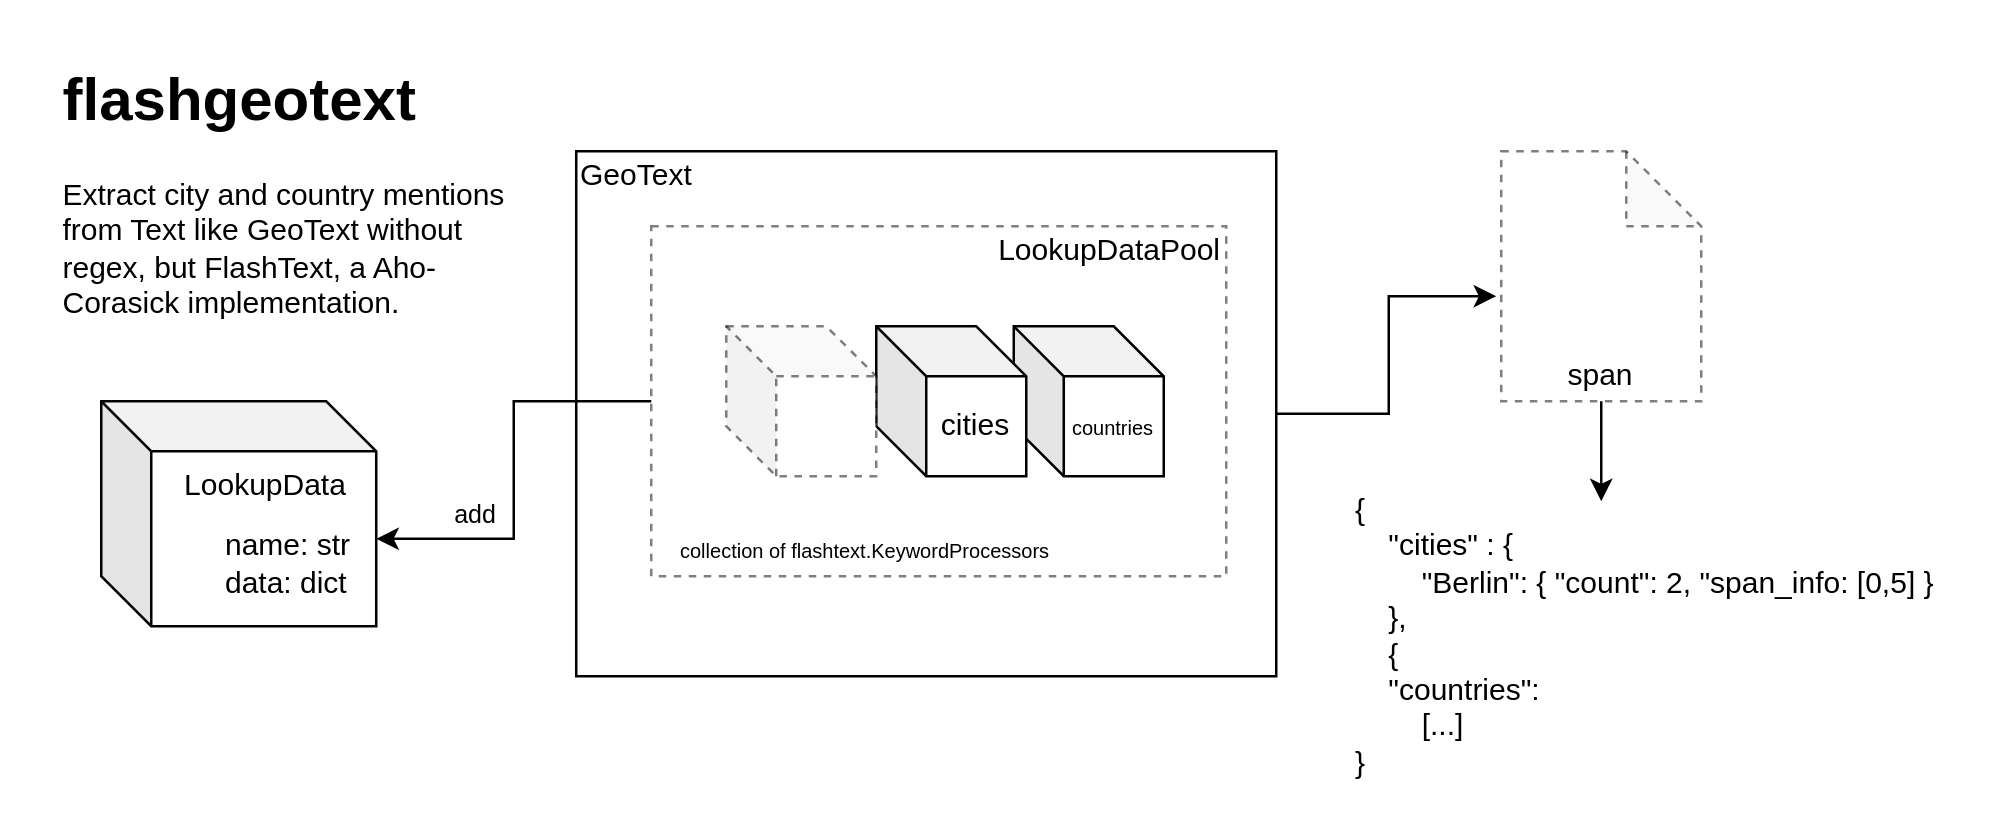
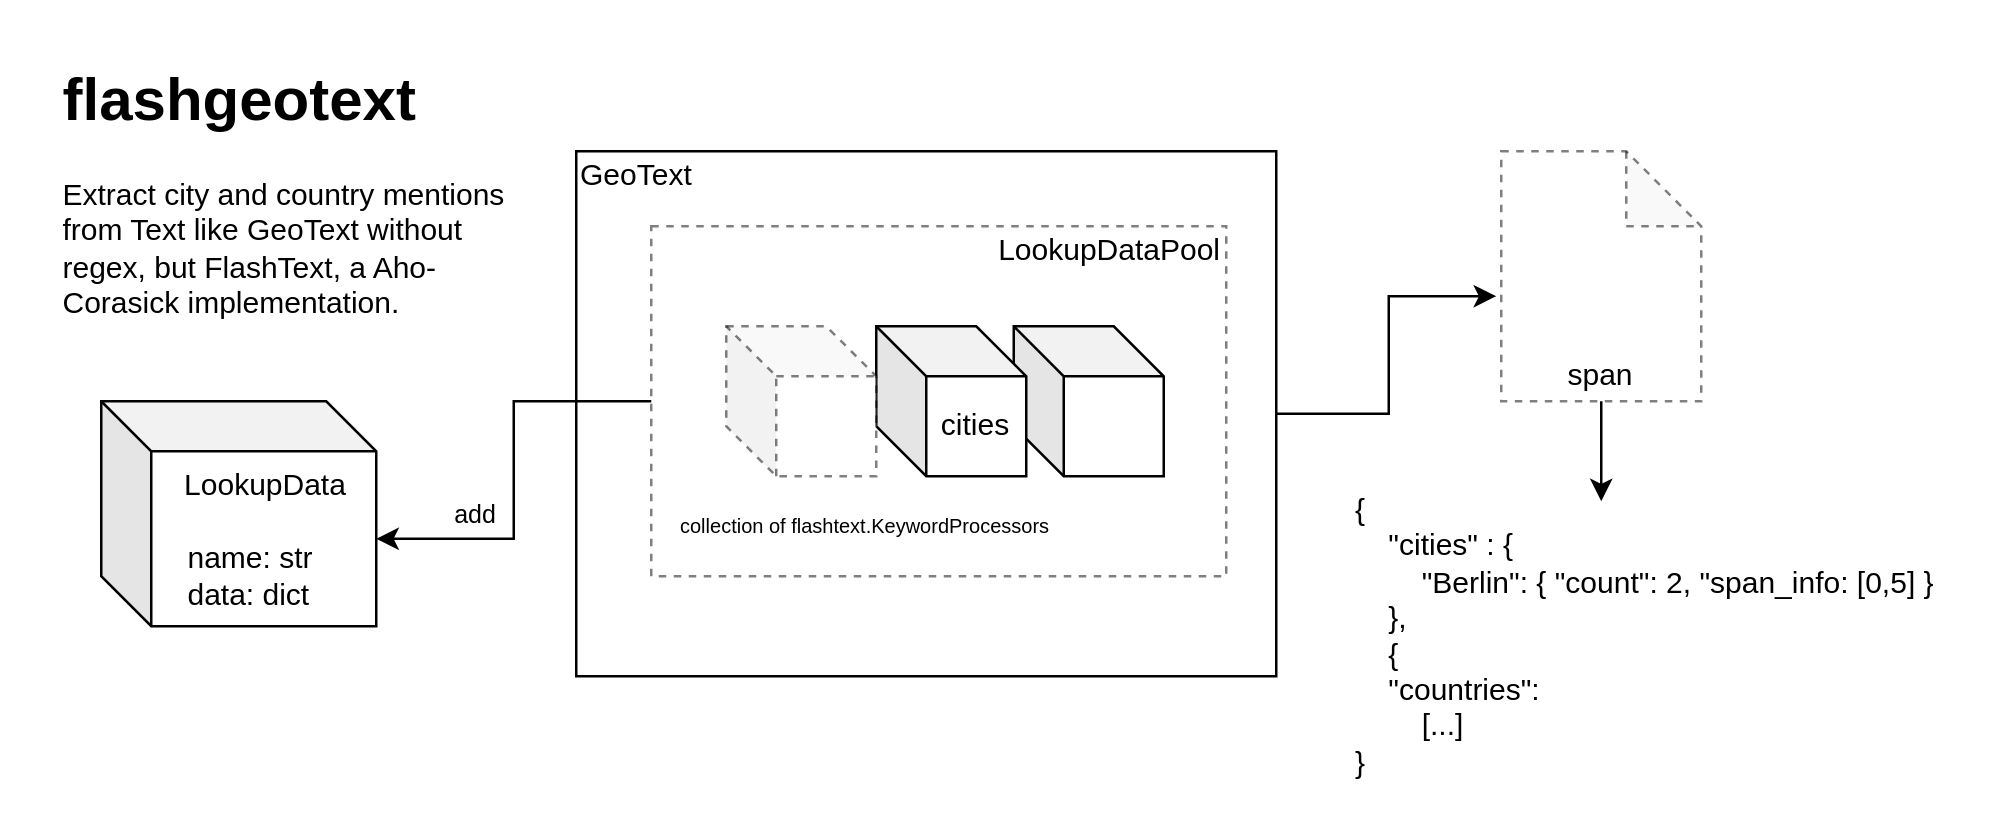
- <mxCell id="16" value="&lt;font style=&quot;font-size: 8px&quot;&gt;countries&lt;/font&gt;" style="text;html=1;strokeColor=none;fillColor=none;align=center;verticalAlign=middle;whiteSpace=wrap;rounded=0;opacity=50;" vertex="1" parent="1"><mxGeometry x="425" y="160" width="40" height="20" as="geometry" /></mxCell>
- <mxCell id="19" value="&lt;div style=&quot;font-size: 8px&quot; align=&quot;left&quot;&gt;&lt;font style=&quot;font-size: 8px&quot;&gt;collection of flashtext.KeywordProcessors&lt;/font&gt;&lt;/div&gt;" style="text;html=1;strokeColor=none;fillColor=none;align=left;verticalAlign=middle;whiteSpace=wrap;rounded=0;" vertex="1" parent="1"><mxGeometry x="270" y="210" width="215" height="20" as="geometry" /></mxCell>
+ <mxCell id="19" value="&lt;div style=&quot;font-size: 8px&quot; align=&quot;left&quot;&gt;&lt;font style=&quot;font-size: 8px&quot;&gt;collection of flashtext.KeywordProcessors&lt;/font&gt;&lt;/div&gt;" style="text;html=1;strokeColor=none;fillColor=none;align=left;verticalAlign=middle;whiteSpace=wrap;rounded=0;" vertex="1" parent="1"><mxGeometry x="270" y="200" width="215" height="20" as="geometry" /></mxCell>
- <mxCell id="10" value="&lt;div&gt;name: str&lt;/div&gt;&lt;div align=&quot;left&quot;&gt;data: dict&lt;br&gt;&lt;/div&gt;" style="text;html=1;strokeColor=none;fillColor=none;align=center;verticalAlign=middle;whiteSpace=wrap;rounded=0;" vertex="1" parent="1"><mxGeometry x="85" y="215" width="60" height="20" as="geometry" /></mxCell>
+ <mxCell id="10" value="&lt;div&gt;name: str&lt;/div&gt;&lt;div align=&quot;left&quot;&gt;data: dict&lt;br&gt;&lt;/div&gt;" style="text;html=1;strokeColor=none;fillColor=none;align=center;verticalAlign=middle;whiteSpace=wrap;rounded=0;" vertex="1" parent="1"><mxGeometry x="70" y="220" width="60" height="20" as="geometry" /></mxCell>
